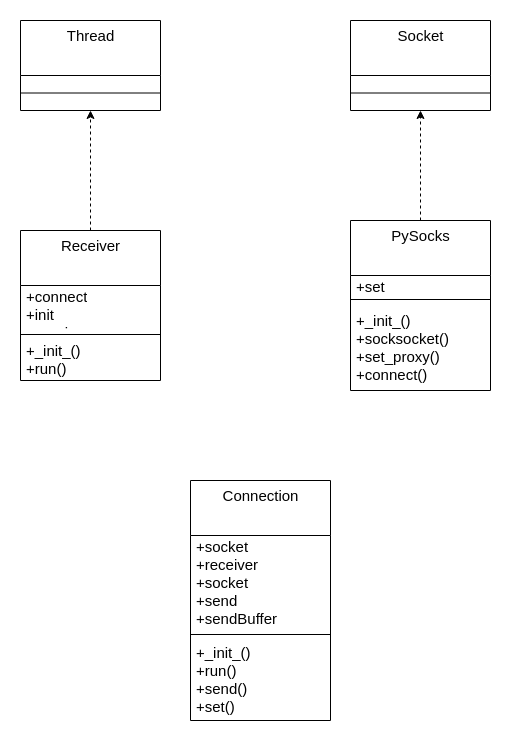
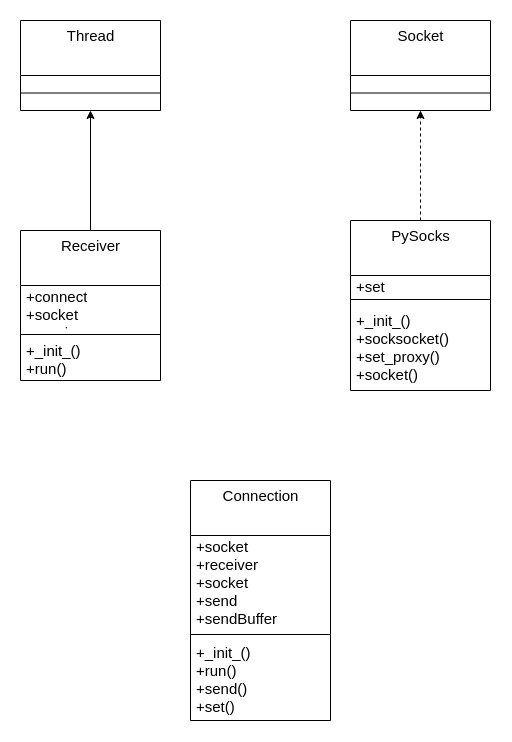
- <mxCell id="2" style="edgeStyle=none;rounded=0;orthogonalLoop=1;jettySize=auto;html=1;entryX=0.5;entryY=1;entryDx=0;entryDy=0;dashed=1;fontSize=15;" edge="1" parent="1" source="3" target="16"><mxGeometry relative="1" as="geometry" /></mxCell>
+ <mxCell id="2" style="edgeStyle=none;rounded=0;orthogonalLoop=1;jettySize=auto;html=1;entryX=0.5;entryY=1;entryDx=0;entryDy=0;dashed=0;fontSize=15;" edge="1" parent="1" source="3" target="16"><mxGeometry relative="1" as="geometry" /></mxCell>
- <mxCell id="4" value="+connect&lt;br style=&quot;font-size: 15px;&quot;&gt;+init&lt;br style=&quot;font-size: 15px;&quot;&gt;+running" style="text;html=1;strokeColor=none;fillColor=none;align=left;verticalAlign=middle;spacingLeft=4;spacingRight=4;overflow=hidden;rotatable=0;points=[[0,0.5],[1,0.5]];portConstraint=eastwest;fontSize=15;" vertex="1" parent="3"><mxGeometry y="55" width="140" height="45" as="geometry" /></mxCell>
+ <mxCell id="4" value="+connect&lt;br style=&quot;font-size: 15px;&quot;&gt;+socket&lt;br style=&quot;font-size: 15px;&quot;&gt;+running" style="text;html=1;strokeColor=none;fillColor=none;align=left;verticalAlign=middle;spacingLeft=4;spacingRight=4;overflow=hidden;rotatable=0;points=[[0,0.5],[1,0.5]];portConstraint=eastwest;fontSize=15;" vertex="1" parent="3"><mxGeometry y="55" width="140" height="45" as="geometry" /></mxCell>
- <mxCell id="11" value="&lt;span style=&quot;text-align: center; font-size: 15px;&quot;&gt;+_init_()&lt;/span&gt;&lt;br style=&quot;font-size: 15px;&quot;&gt;+socksocket()&lt;br style=&quot;font-size: 15px;&quot;&gt;+set_proxy()&lt;br style=&quot;font-size: 15px;&quot;&gt;+connect()" style="text;html=1;strokeColor=none;fillColor=none;align=left;verticalAlign=middle;spacingLeft=4;spacingRight=4;overflow=hidden;rotatable=0;points=[[0,0.5],[1,0.5]];portConstraint=eastwest;fontSize=15;" vertex="1" parent="8"><mxGeometry y="83" width="140" height="87" as="geometry" /></mxCell>
+ <mxCell id="11" value="&lt;span style=&quot;text-align: center; font-size: 15px;&quot;&gt;+_init_()&lt;/span&gt;&lt;br style=&quot;font-size: 15px;&quot;&gt;+socksocket()&lt;br style=&quot;font-size: 15px;&quot;&gt;+set_proxy()&lt;br style=&quot;font-size: 15px;&quot;&gt;+socket()" style="text;html=1;strokeColor=none;fillColor=none;align=left;verticalAlign=middle;spacingLeft=4;spacingRight=4;overflow=hidden;rotatable=0;points=[[0,0.5],[1,0.5]];portConstraint=eastwest;fontSize=15;" vertex="1" parent="8"><mxGeometry y="83" width="140" height="87" as="geometry" /></mxCell>
